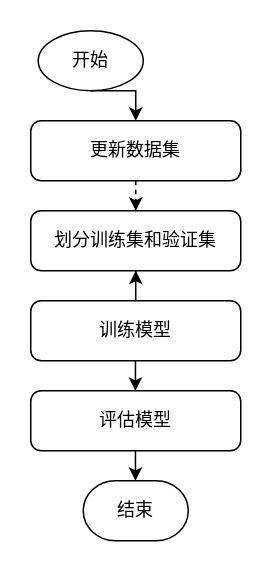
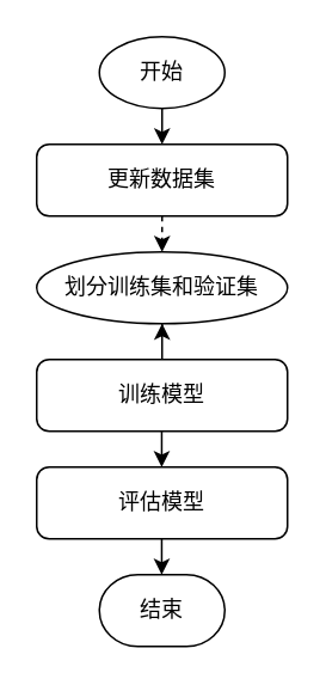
- <mxCell id="3" value="开始" style="strokeWidth=1;html=1;shape=mxgraph.flowchart.start_1;whiteSpace=wrap;" parent="1" vertex="1"><mxGeometry x="25" y="20" width="70" height="40" as="geometry" /></mxCell>
+ <mxCell id="3" value="开始" style="strokeWidth=1;html=1;shape=mxgraph.flowchart.start_1;whiteSpace=wrap;" parent="1" vertex="1"><mxGeometry x="55" y="20" width="70" height="40" as="geometry" /></mxCell>
- <mxCell id="7" value="划分训练集和验证集" style="rounded=1;whiteSpace=wrap;html=1;absoluteArcSize=1;arcSize=14;strokeWidth=1;" parent="1" vertex="1"><mxGeometry x="20" y="140" width="140" height="40" as="geometry" /></mxCell>
+ <mxCell id="7" value="划分训练集和验证集" style="ellipse;whiteSpace=wrap;html=1;absoluteArcSize=1;arcSize=14;strokeWidth=1;" parent="1" vertex="1"><mxGeometry x="20" y="140" width="140" height="40" as="geometry" /></mxCell>
